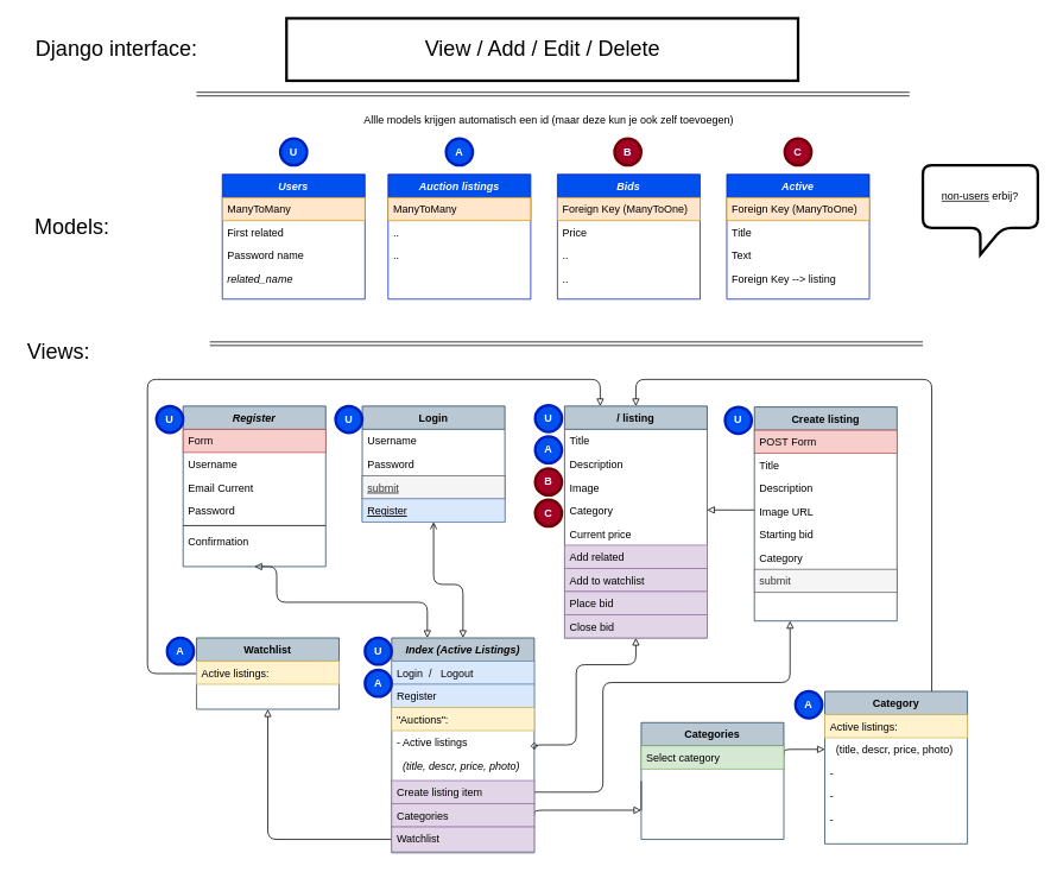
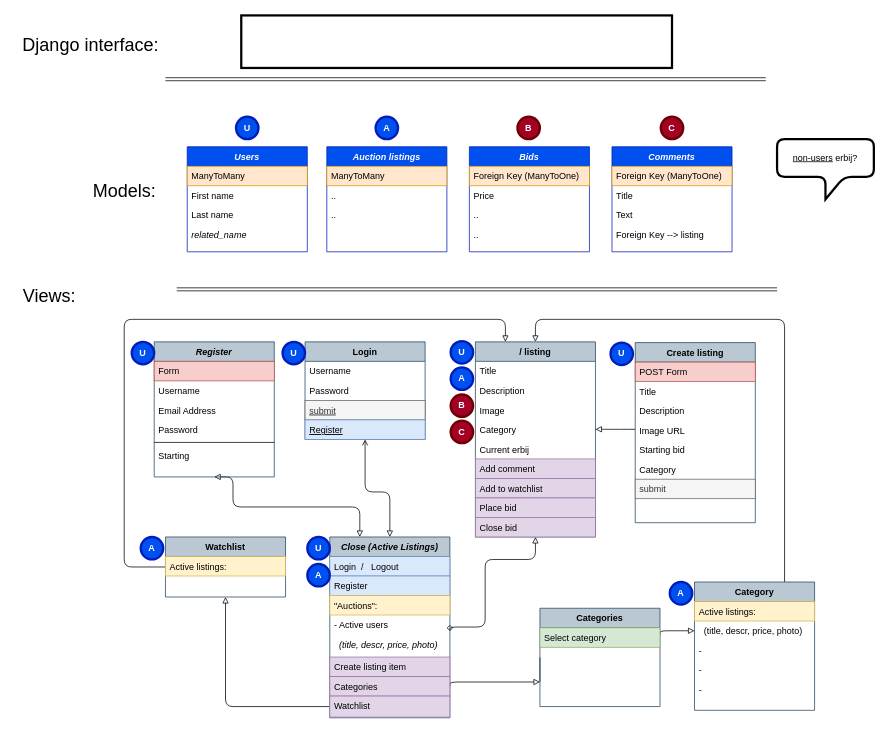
- <mxCell id="11" value="&lt;font style=&quot;font-size: 24px&quot;&gt;Django interface:&lt;/font&gt;" style="text;html=1;resizable=0;autosize=1;align=center;verticalAlign=middle;points=[];fillColor=none;strokeColor=none;rounded=0;shadow=0;sketch=0;" vertex="1" parent="1"><mxGeometry x="30" y="45" width="200" height="20" as="geometry" /></mxCell>
+ <mxCell id="11" value="&lt;font style=&quot;font-size: 24px&quot;&gt;Django interface:&lt;/font&gt;" style="text;html=1;resizable=0;autosize=1;align=center;verticalAlign=middle;points=[];fillColor=none;strokeColor=none;rounded=0;shadow=0;sketch=0;" vertex="1" parent="1"><mxGeometry x="20" y="50" width="200" height="20" as="geometry" /></mxCell>
- <mxCell id="14" value="&lt;font style=&quot;font-size: 24px&quot;&gt;View / Add / Edit / Delete&lt;/font&gt;" style="text;html=1;resizable=0;autosize=1;align=center;verticalAlign=middle;points=[];fillColor=none;strokeColor=none;rounded=0;shadow=0;sketch=0;" vertex="1" parent="1"><mxGeometry x="468" y="45" width="280" height="20" as="geometry" /></mxCell>
- <mxCell id="35" value="Allle models krijgen automatisch een id (maar deze kun je ook zelf toevoegen)" style="text;html=1;resizable=0;autosize=1;align=center;verticalAlign=middle;points=[];fillColor=none;strokeColor=none;rounded=0;shadow=0;sketch=0;" vertex="1" parent="1"><mxGeometry x="400" y="125" width="430" height="20" as="geometry" /></mxCell>
- <mxCell id="16" value="Active" style="swimlane;fontStyle=3;align=center;verticalAlign=top;childLayout=stackLayout;horizontal=1;startSize=26;horizontalStack=0;resizeParent=1;resizeLast=0;collapsible=1;marginBottom=0;rounded=0;shadow=0;strokeWidth=1;fillColor=#0050ef;strokeColor=#001DBC;fontColor=#ffffff;" vertex="1" parent="1"><mxGeometry x="815" y="195" width="160" height="140" as="geometry"><mxRectangle x="80" y="80" width="160" height="26" as="alternateBounds" /></mxGeometry></mxCell>
+ <mxCell id="16" value="Comments" style="swimlane;fontStyle=3;align=center;verticalAlign=top;childLayout=stackLayout;horizontal=1;startSize=26;horizontalStack=0;resizeParent=1;resizeLast=0;collapsible=1;marginBottom=0;rounded=0;shadow=0;strokeWidth=1;fillColor=#0050ef;strokeColor=#001DBC;fontColor=#ffffff;" vertex="1" parent="1"><mxGeometry x="815" y="195" width="160" height="140" as="geometry"><mxRectangle x="80" y="80" width="160" height="26" as="alternateBounds" /></mxGeometry></mxCell>
- <mxCell id="15" value="&lt;u&gt;non-users&lt;/u&gt;&amp;nbsp;erbij?" style="shape=callout;whiteSpace=wrap;html=1;perimeter=calloutPerimeter;rounded=1;shadow=0;sketch=0;strokeWidth=3;base=25;" vertex="1" parent="1"><mxGeometry x="1035" y="185" width="129" height="100" as="geometry" /></mxCell>
+ <mxCell id="15" value="&lt;u&gt;non-users&lt;/u&gt;&amp;nbsp;erbij?" style="shape=callout;whiteSpace=wrap;html=1;perimeter=calloutPerimeter;rounded=1;shadow=0;sketch=0;strokeWidth=3;base=25;" vertex="1" parent="1"><mxGeometry x="1035" y="185" width="129" height="80" as="geometry" /></mxCell>
- <mxCell id="12" value="&lt;font style=&quot;font-size: 24px&quot;&gt;Models:&lt;/font&gt;" style="text;html=1;resizable=0;autosize=1;align=center;verticalAlign=middle;points=[];fillColor=none;strokeColor=none;rounded=0;shadow=0;sketch=0;" vertex="1" parent="1"><mxGeometry x="30" y="245" width="100" height="20" as="geometry" /></mxCell>
+ <mxCell id="12" value="&lt;font style=&quot;font-size: 24px&quot;&gt;Models:&lt;/font&gt;" style="text;html=1;resizable=0;autosize=1;align=center;verticalAlign=middle;points=[];fillColor=none;strokeColor=none;rounded=0;shadow=0;sketch=0;" vertex="1" parent="1"><mxGeometry x="115" y="245" width="100" height="20" as="geometry" /></mxCell>
- <mxCell id="32" value="First related" style="text;align=left;verticalAlign=top;spacingLeft=4;spacingRight=4;overflow=hidden;rotatable=0;points=[[0,0.5],[1,0.5]];portConstraint=eastwest;rounded=0;shadow=0;html=0;" vertex="1" parent="30"><mxGeometry y="52" width="160" height="26" as="geometry" /></mxCell>
+ <mxCell id="32" value="First name" style="text;align=left;verticalAlign=top;spacingLeft=4;spacingRight=4;overflow=hidden;rotatable=0;points=[[0,0.5],[1,0.5]];portConstraint=eastwest;rounded=0;shadow=0;html=0;" vertex="1" parent="30"><mxGeometry y="52" width="160" height="26" as="geometry" /></mxCell>
- <mxCell id="33" value="Password name" style="text;align=left;verticalAlign=top;spacingLeft=4;spacingRight=4;overflow=hidden;rotatable=0;points=[[0,0.5],[1,0.5]];portConstraint=eastwest;rounded=0;shadow=0;html=0;" vertex="1" parent="30"><mxGeometry y="78" width="160" height="26" as="geometry" /></mxCell>
+ <mxCell id="33" value="Last name" style="text;align=left;verticalAlign=top;spacingLeft=4;spacingRight=4;overflow=hidden;rotatable=0;points=[[0,0.5],[1,0.5]];portConstraint=eastwest;rounded=0;shadow=0;html=0;" vertex="1" parent="30"><mxGeometry y="78" width="160" height="26" as="geometry" /></mxCell>
- <mxCell id="85" value="Email Current" style="text;align=left;verticalAlign=top;spacingLeft=4;spacingRight=4;overflow=hidden;rotatable=0;points=[[0,0.5],[1,0.5]];portConstraint=eastwest;rounded=0;shadow=0;html=0;" parent="82" vertex="1"><mxGeometry y="78" width="160" height="26" as="geometry" /></mxCell>
+ <mxCell id="85" value="Email Address" style="text;align=left;verticalAlign=top;spacingLeft=4;spacingRight=4;overflow=hidden;rotatable=0;points=[[0,0.5],[1,0.5]];portConstraint=eastwest;rounded=0;shadow=0;html=0;" parent="82" vertex="1"><mxGeometry y="78" width="160" height="26" as="geometry" /></mxCell>
- <mxCell id="55" value="Current price" style="text;align=left;verticalAlign=top;spacingLeft=4;spacingRight=4;overflow=hidden;rotatable=0;points=[[0,0.5],[1,0.5]];portConstraint=eastwest;rounded=0;shadow=0;html=0;" vertex="1" parent="50"><mxGeometry y="130" width="160" height="26" as="geometry" /></mxCell>
+ <mxCell id="55" value="Current erbij" style="text;align=left;verticalAlign=top;spacingLeft=4;spacingRight=4;overflow=hidden;rotatable=0;points=[[0,0.5],[1,0.5]];portConstraint=eastwest;rounded=0;shadow=0;html=0;" vertex="1" parent="50"><mxGeometry y="130" width="160" height="26" as="geometry" /></mxCell>
- <mxCell id="88" value="Confirmation" style="text;align=left;verticalAlign=top;spacingLeft=4;spacingRight=4;overflow=hidden;rotatable=0;points=[[0,0.5],[1,0.5]];portConstraint=eastwest;" parent="82" vertex="1"><mxGeometry y="138" width="160" height="26" as="geometry" /></mxCell>
+ <mxCell id="88" value="Starting" style="text;align=left;verticalAlign=top;spacingLeft=4;spacingRight=4;overflow=hidden;rotatable=0;points=[[0,0.5],[1,0.5]];portConstraint=eastwest;" parent="82" vertex="1"><mxGeometry y="138" width="160" height="26" as="geometry" /></mxCell>
- <mxCell id="56" value="Add related" style="text;align=left;verticalAlign=top;spacingLeft=4;spacingRight=4;overflow=hidden;rotatable=0;points=[[0,0.5],[1,0.5]];portConstraint=eastwest;fillColor=#e1d5e7;strokeColor=#9673a6;" vertex="1" parent="50"><mxGeometry y="156" width="160" height="26" as="geometry" /></mxCell>
+ <mxCell id="56" value="Add comment" style="text;align=left;verticalAlign=top;spacingLeft=4;spacingRight=4;overflow=hidden;rotatable=0;points=[[0,0.5],[1,0.5]];portConstraint=eastwest;fillColor=#e1d5e7;strokeColor=#9673a6;" vertex="1" parent="50"><mxGeometry y="156" width="160" height="26" as="geometry" /></mxCell>
- <mxCell id="68" value="Index (Active Listings)" style="swimlane;fontStyle=3;align=center;verticalAlign=top;childLayout=stackLayout;horizontal=1;startSize=26;horizontalStack=0;resizeParent=1;resizeLast=0;collapsible=1;marginBottom=0;rounded=0;shadow=0;strokeWidth=1;fillColor=#bac8d3;strokeColor=#23445d;" vertex="1" parent="1"><mxGeometry x="439" y="715" width="160" height="241" as="geometry"><mxRectangle x="80" y="80" width="160" height="26" as="alternateBounds" /></mxGeometry></mxCell>
+ <mxCell id="68" value="Close (Active Listings)" style="swimlane;fontStyle=3;align=center;verticalAlign=top;childLayout=stackLayout;horizontal=1;startSize=26;horizontalStack=0;resizeParent=1;resizeLast=0;collapsible=1;marginBottom=0;rounded=0;shadow=0;strokeWidth=1;fillColor=#bac8d3;strokeColor=#23445d;" vertex="1" parent="1"><mxGeometry x="439" y="715" width="160" height="241" as="geometry"><mxRectangle x="80" y="80" width="160" height="26" as="alternateBounds" /></mxGeometry></mxCell>
- <mxCell id="5" style="edgeStyle=orthogonalEdgeStyle;curved=0;rounded=1;sketch=0;orthogonalLoop=1;jettySize=auto;html=1;entryX=1;entryY=0.5;entryDx=0;entryDy=0;startArrow=block;startFill=0;endArrow=none;endFill=0;exitX=0.25;exitY=1;exitDx=0;exitDy=0;" edge="1" parent="1" source="60" target="74"><mxGeometry relative="1" as="geometry"><mxPoint x="816" y="755" as="sourcePoint" /><mxPoint x="630" y="985" as="targetPoint" /><Array as="points"><mxPoint x="886" y="765" /><mxPoint x="676" y="765" /><mxPoint x="676" y="888" /></Array></mxGeometry></mxCell>
- <mxCell id="72" value="- Active listings" style="text;align=left;verticalAlign=top;spacingLeft=4;spacingRight=4;overflow=hidden;rotatable=0;points=[[0,0.5],[1,0.5]];portConstraint=eastwest;rounded=0;shadow=0;html=0;" vertex="1" parent="68"><mxGeometry y="104" width="160" height="26" as="geometry" /></mxCell>
+ <mxCell id="72" value="- Active users" style="text;align=left;verticalAlign=top;spacingLeft=4;spacingRight=4;overflow=hidden;rotatable=0;points=[[0,0.5],[1,0.5]];portConstraint=eastwest;rounded=0;shadow=0;html=0;" vertex="1" parent="68"><mxGeometry y="104" width="160" height="26" as="geometry" /></mxCell>
